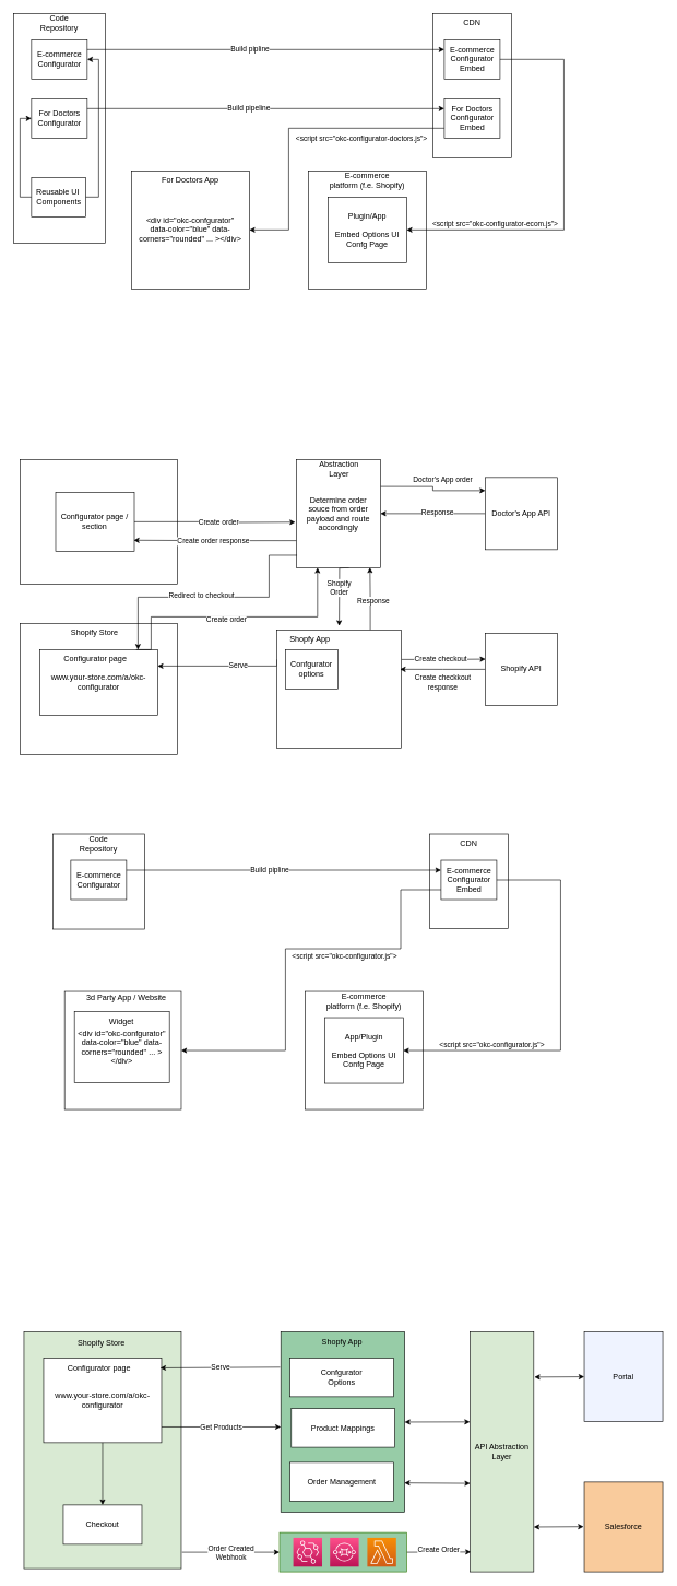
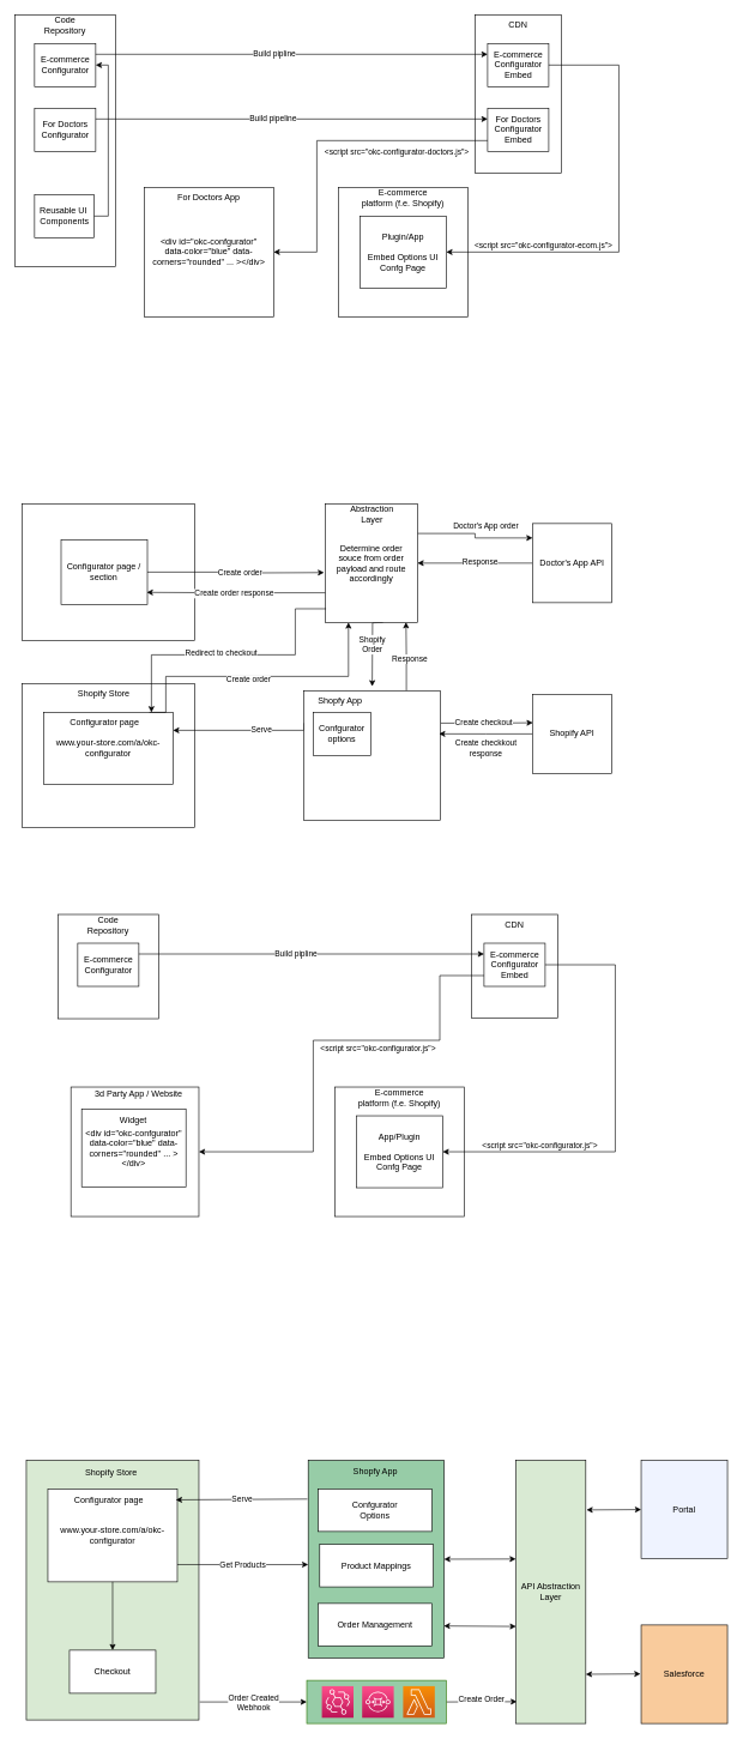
- <mxCell id="6" style="edgeStyle=orthogonalEdgeStyle;html=1;exitX=0;exitY=0.5;exitDx=0;exitDy=0;entryX=0;entryY=0.5;entryDx=0;entryDy=0;rounded=0;" parent="1" source="8" target="5" edge="1"><mxGeometry relative="1" as="geometry"><Array as="points"><mxPoint x="30" y="300" /><mxPoint x="30" y="180" /></Array></mxGeometry></mxCell>
